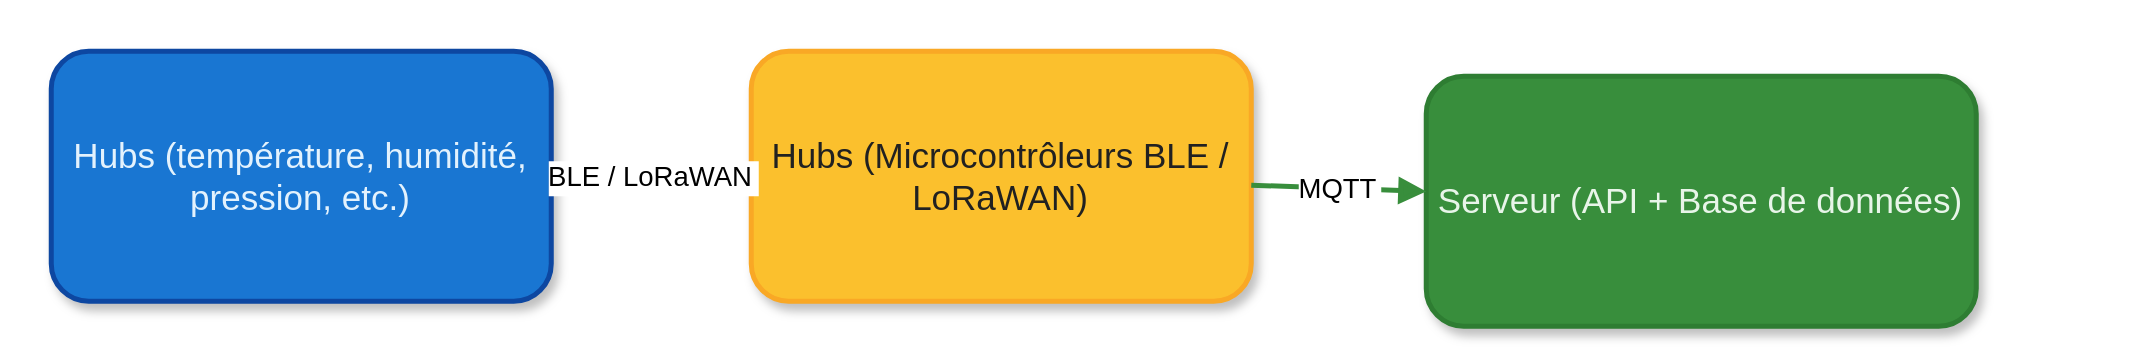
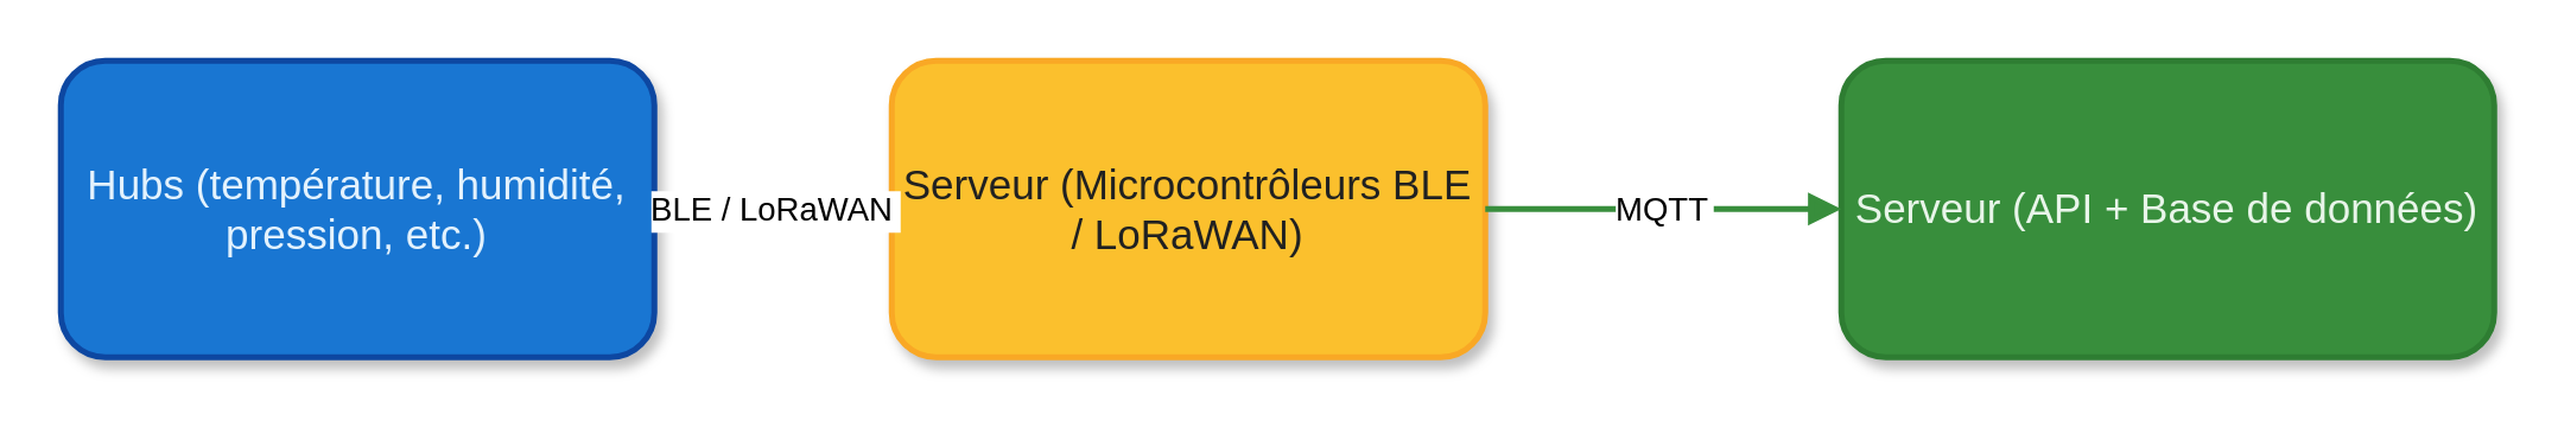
- <mxCell id="3" value="Hubs (Microcontrôleurs BLE / LoRaWAN)" style="rounded=1;whiteSpace=wrap;fillColor=#FBC02D;strokeColor=#F9A825;strokeWidth=2;fontSize=14;fontColor=#212121;shadow=1;" vertex="1" parent="1"><mxGeometry x="300" y="20" width="200" height="100" as="geometry" /></mxCell>
+ <mxCell id="3" value="Serveur (Microcontrôleurs BLE / LoRaWAN)" style="rounded=1;whiteSpace=wrap;fillColor=#FBC02D;strokeColor=#F9A825;strokeWidth=2;fontSize=14;fontColor=#212121;shadow=1;" vertex="1" parent="1"><mxGeometry x="300" y="20" width="200" height="100" as="geometry" /></mxCell>
- <mxCell id="4" value="Serveur (API + Base de données)" style="rounded=1;whiteSpace=wrap;fillColor=#388E3C;strokeColor=#2E7D32;strokeWidth=2;fontSize=14;fontColor=#E8F5E9;shadow=1;" vertex="1" parent="1"><mxGeometry x="570" y="30" width="220" height="100" as="geometry" /></mxCell>
+ <mxCell id="4" value="Serveur (API + Base de données)" style="rounded=1;whiteSpace=wrap;fillColor=#388E3C;strokeColor=#2E7D32;strokeWidth=2;fontSize=14;fontColor=#E8F5E9;shadow=1;" vertex="1" parent="1"><mxGeometry x="620" y="20" width="220" height="100" as="geometry" /></mxCell>
